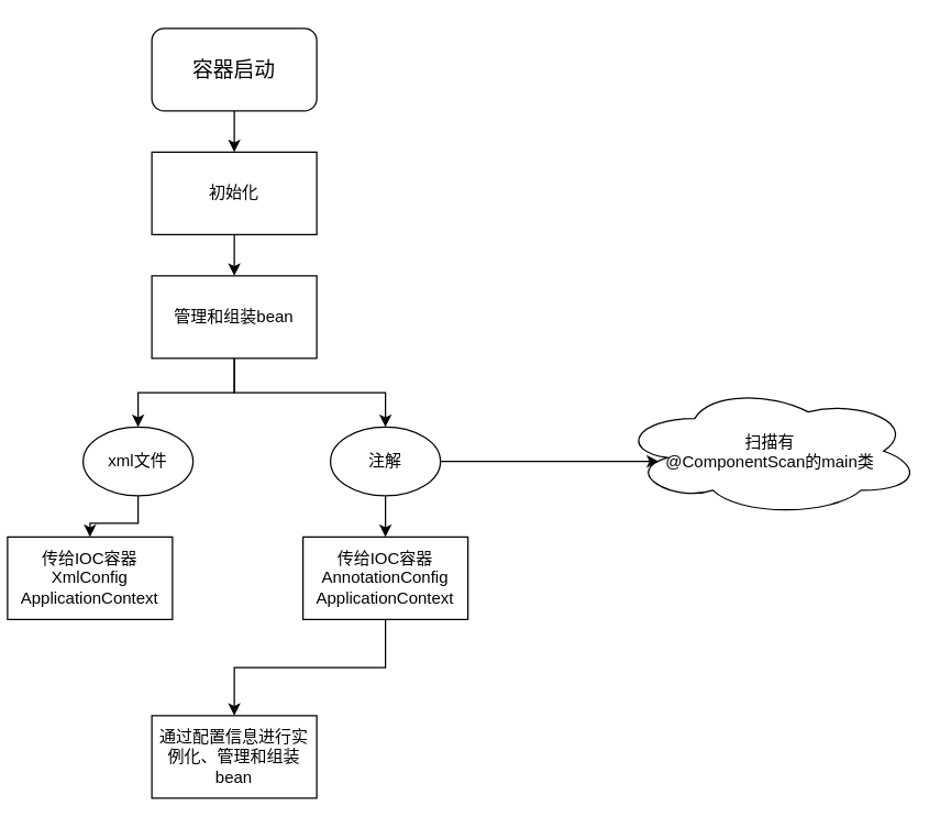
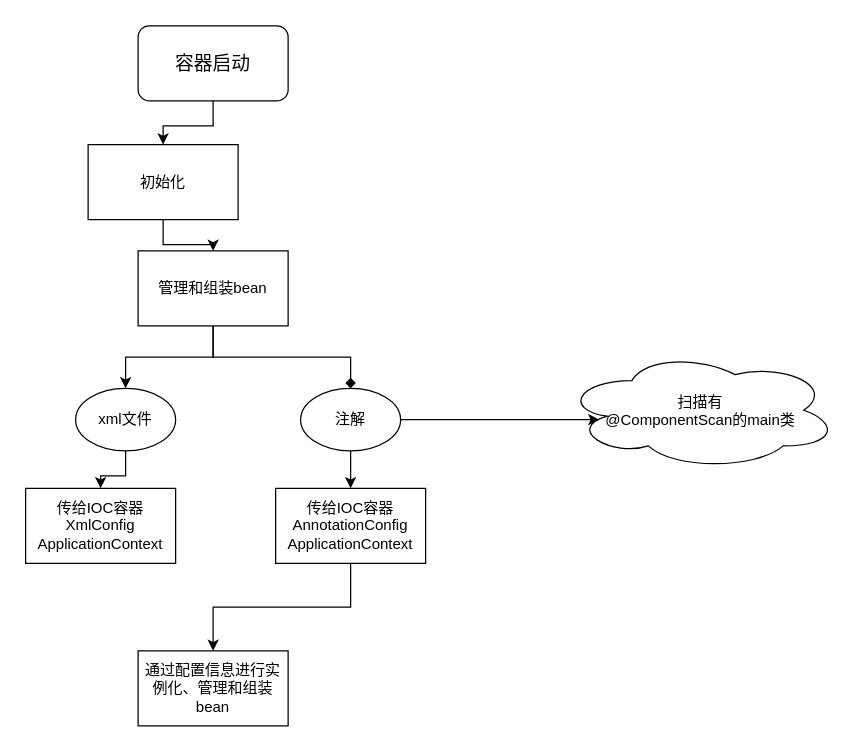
- <mxCell id="5" value="初始化" style="rounded=0;whiteSpace=wrap;html=1;" vertex="1" parent="1"><mxGeometry x="110" y="110" width="120" height="60" as="geometry" /></mxCell>
+ <mxCell id="5" value="初始化" style="rounded=0;whiteSpace=wrap;html=1;" vertex="1" parent="1"><mxGeometry x="70" y="115" width="120" height="60" as="geometry" /></mxCell>
- <mxCell id="7" style="edgeStyle=orthogonalEdgeStyle;rounded=0;orthogonalLoop=1;jettySize=auto;html=1;exitX=0.5;exitY=1;exitDx=0;exitDy=0;" edge="1" parent="1" source="8" target="11"><mxGeometry relative="1" as="geometry" /></mxCell>
+ <mxCell id="7" style="edgeStyle=orthogonalEdgeStyle;rounded=0;orthogonalLoop=1;jettySize=auto;html=1;exitX=0.5;exitY=1;exitDx=0;exitDy=0;endArrow=diamond;" edge="1" parent="1" source="8" target="11"><mxGeometry relative="1" as="geometry" /></mxCell>
- <mxCell id="15" value="传给IOC容器&lt;br&gt;XmlConfig&lt;br&gt;ApplicationContext" style="rounded=0;whiteSpace=wrap;html=1;" vertex="1" parent="1"><mxGeometry x="5" y="390" width="120" height="60" as="geometry" /></mxCell>
+ <mxCell id="15" value="传给IOC容器&lt;br&gt;XmlConfig&lt;br&gt;ApplicationContext" style="rounded=0;whiteSpace=wrap;html=1;" vertex="1" parent="1"><mxGeometry x="20" y="390" width="120" height="60" as="geometry" /></mxCell>
